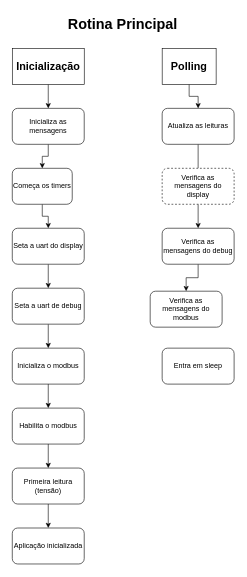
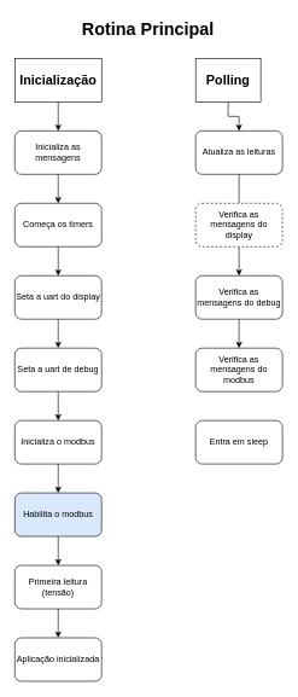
- <mxCell id="13" value="Começa os timers" style="rounded=1;whiteSpace=wrap;html=1;" parent="1" vertex="1"><mxGeometry x="20" y="280" width="100" height="60" as="geometry" /></mxCell>
+ <mxCell id="13" value="Começa os timers" style="rounded=1;whiteSpace=wrap;html=1;" parent="1" vertex="1"><mxGeometry x="20" y="280" width="120" height="60" as="geometry" /></mxCell>
- <mxCell id="27" value="Verifica as mensagens do modbus" style="rounded=1;whiteSpace=wrap;html=1;" parent="1" vertex="1"><mxGeometry x="250" y="485" width="120" height="60" as="geometry" /></mxCell>
+ <mxCell id="27" value="Verifica as mensagens do modbus" style="rounded=1;whiteSpace=wrap;html=1;" parent="1" vertex="1"><mxGeometry x="270" y="480" width="120" height="60" as="geometry" /></mxCell>
- <mxCell id="18" value="Habilita o modbus" style="rounded=1;whiteSpace=wrap;html=1;" parent="1" vertex="1"><mxGeometry x="20" y="680" width="120" height="60" as="geometry" /></mxCell>
+ <mxCell id="18" value="Habilita o modbus" style="rounded=1;whiteSpace=wrap;html=1;fillColor=#dae8fc;" parent="1" vertex="1"><mxGeometry x="20" y="680" width="120" height="60" as="geometry" /></mxCell>
